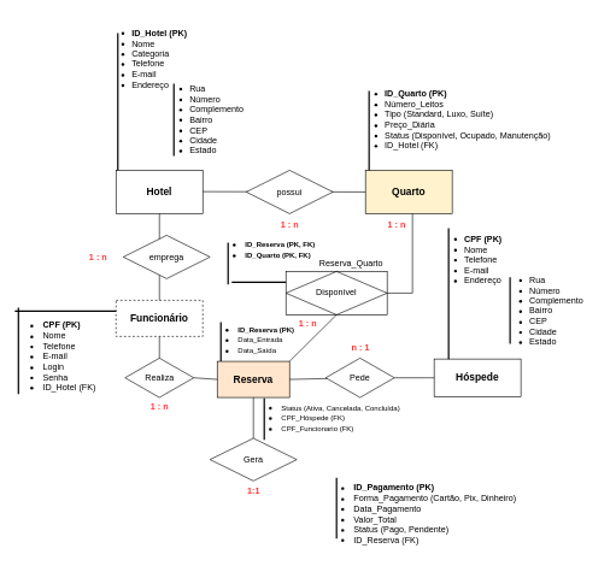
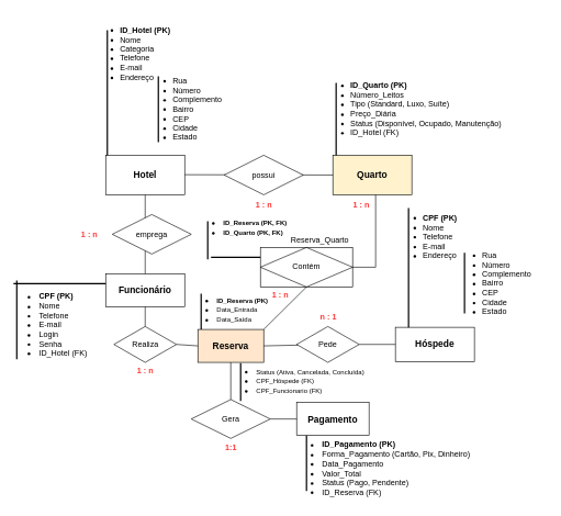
- <mxCell id="24" value="Disponível" style="shape=associativeEntity;whiteSpace=wrap;html=1;align=center;" vertex="1" parent="1"><mxGeometry x="395" y="375" width="140" height="60" as="geometry" /></mxCell>
+ <mxCell id="24" value="Contém" style="shape=associativeEntity;whiteSpace=wrap;html=1;align=center;" vertex="1" parent="1"><mxGeometry x="395" y="375" width="140" height="60" as="geometry" /></mxCell>
- <mxCell id="4" value="&lt;font style=&quot;font-size: 14px;&quot;&gt;&lt;b&gt;Funcionário&lt;/b&gt;&lt;/font&gt;" style="whiteSpace=wrap;html=1;align=center;dashed=1;" vertex="1" parent="1"><mxGeometry x="160" y="415" width="120" height="50" as="geometry" /></mxCell>
+ <mxCell id="4" value="&lt;font style=&quot;font-size: 14px;&quot;&gt;&lt;b&gt;Funcionário&lt;/b&gt;&lt;/font&gt;" style="whiteSpace=wrap;html=1;align=center;" vertex="1" parent="1"><mxGeometry x="160" y="415" width="120" height="50" as="geometry" /></mxCell>
+ <mxCell id="12" value="" style="endArrow=none;html=1;rounded=0;entryX=0;entryY=0.5;entryDx=0;entryDy=0;" edge="1" parent="1" source="15" target="11"><mxGeometry relative="1" as="geometry"><mxPoint x="350" y="445" as="sourcePoint" /><mxPoint x="510" y="445" as="targetPoint" /></mxGeometry></mxCell>
+ <mxCell id="11" value="&lt;font style=&quot;font-size: 14px;&quot;&gt;&lt;b&gt;Pagamento&lt;/b&gt;&lt;/font&gt;" style="whiteSpace=wrap;html=1;align=center;" vertex="1" parent="1"><mxGeometry x="450" y="610.5" width="110" height="50" as="geometry" /></mxCell>
